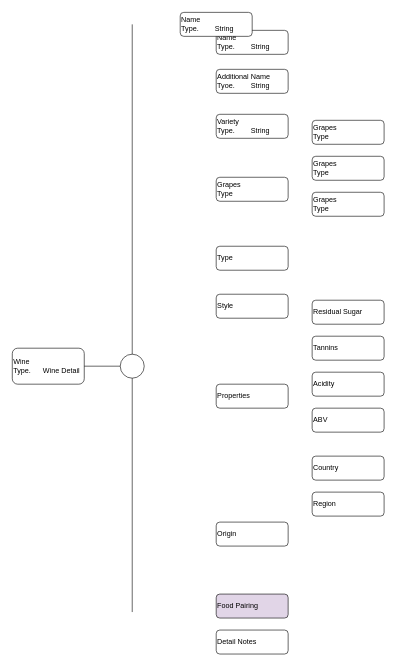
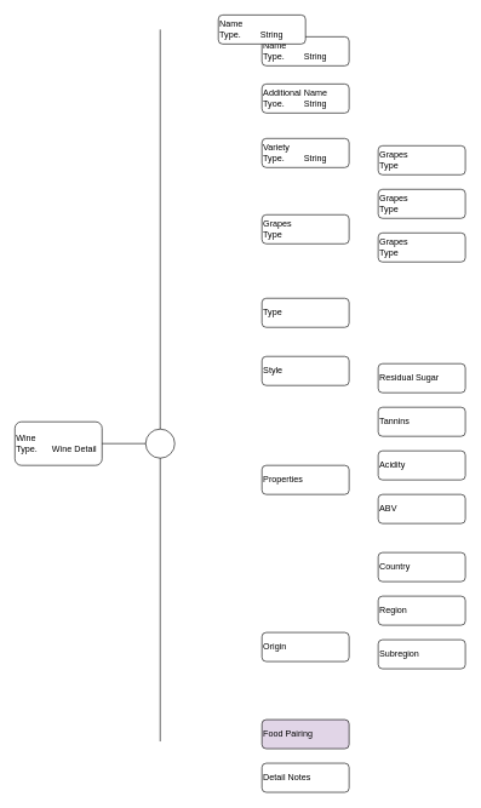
+ <mxCell id="21" value="Subregion" style="rounded=1;whiteSpace=wrap;html=1;align=left;" parent="1" vertex="1"><mxGeometry x="520" y="880" width="120" height="40" as="geometry" /></mxCell>
